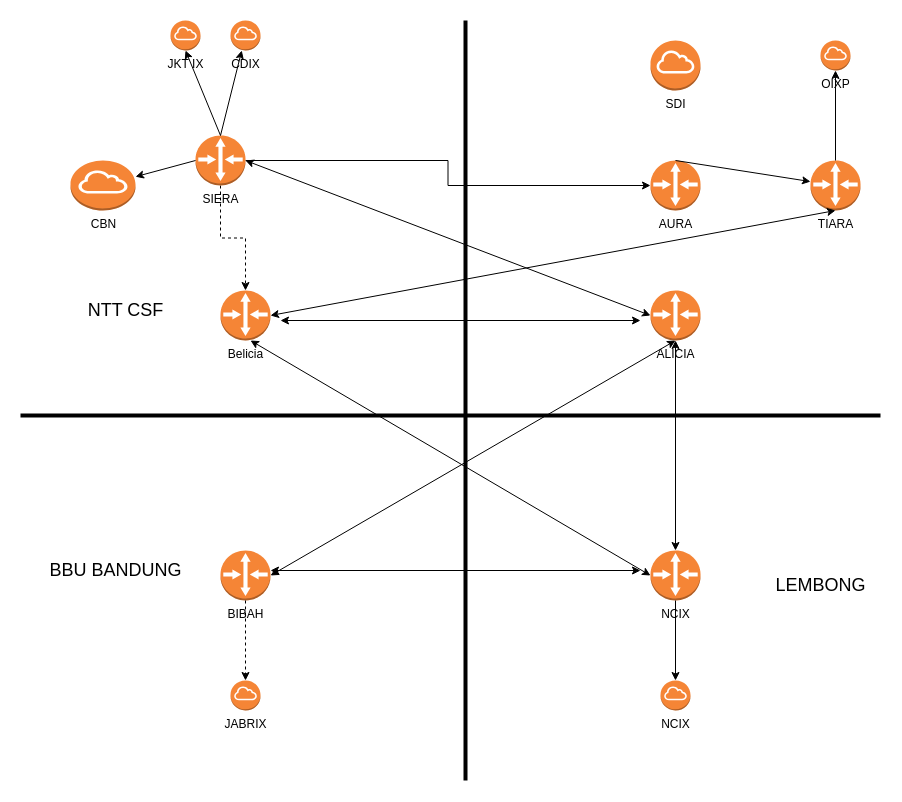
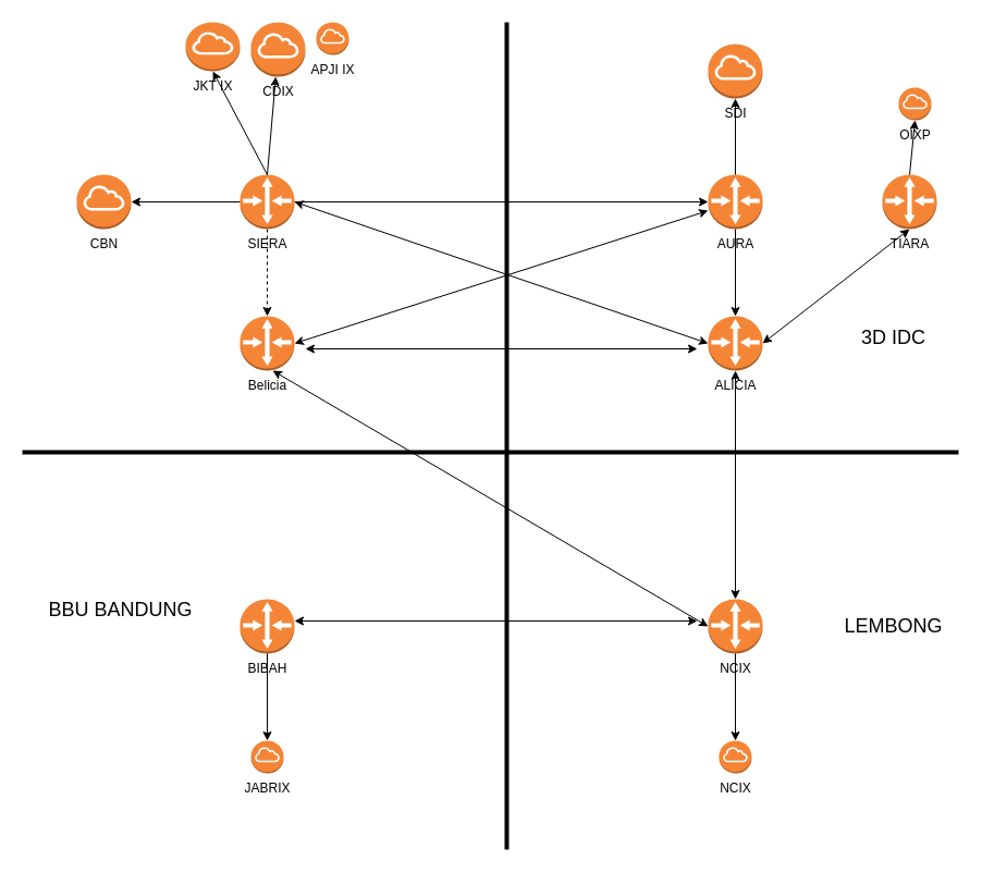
- <mxCell id="24" value="JKT IX" style="outlineConnect=0;dashed=0;verticalLabelPosition=bottom;verticalAlign=top;align=center;html=1;shape=mxgraph.aws3.internet_gateway;fillColor=#F58536;gradientColor=none;" parent="1" vertex="1"><mxGeometry x="170" y="20" width="30" height="30" as="geometry" /></mxCell>
+ <mxCell id="24" value="JKT IX" style="outlineConnect=0;dashed=0;verticalLabelPosition=bottom;verticalAlign=top;align=center;html=1;shape=mxgraph.aws3.internet_gateway;fillColor=#F58536;gradientColor=none;" parent="1" vertex="1"><mxGeometry x="170" y="20" width="50" height="45" as="geometry" /></mxCell>
- <mxCell id="25" value="CDIX" style="outlineConnect=0;dashed=0;verticalLabelPosition=bottom;verticalAlign=top;align=center;html=1;shape=mxgraph.aws3.internet_gateway;fillColor=#F58536;gradientColor=none;" parent="1" vertex="1"><mxGeometry x="230" y="20" width="30" height="30" as="geometry" /></mxCell>
+ <mxCell id="25" value="CDIX" style="outlineConnect=0;dashed=0;verticalLabelPosition=bottom;verticalAlign=top;align=center;html=1;shape=mxgraph.aws3.internet_gateway;fillColor=#F58536;gradientColor=none;" parent="1" vertex="1"><mxGeometry x="230" y="20" width="50" height="50" as="geometry" /></mxCell>
+ <mxCell id="26" value="APJI IX" style="outlineConnect=0;dashed=0;verticalLabelPosition=bottom;verticalAlign=top;align=center;html=1;shape=mxgraph.aws3.internet_gateway;fillColor=#F58536;gradientColor=none;" parent="1" vertex="1"><mxGeometry x="290" y="20" width="30" height="30" as="geometry" /></mxCell>
- <mxCell id="28" value="OIXP" style="outlineConnect=0;dashed=0;verticalLabelPosition=bottom;verticalAlign=top;align=center;html=1;shape=mxgraph.aws3.internet_gateway;fillColor=#F58536;gradientColor=none;" parent="1" vertex="1"><mxGeometry x="820" y="40" width="30" height="30" as="geometry" /></mxCell>
+ <mxCell id="28" value="OIXP" style="outlineConnect=0;dashed=0;verticalLabelPosition=bottom;verticalAlign=top;align=center;html=1;shape=mxgraph.aws3.internet_gateway;fillColor=#F58536;gradientColor=none;" parent="1" vertex="1"><mxGeometry x="825" y="80" width="30" height="30" as="geometry" /></mxCell>
- <mxCell id="4" value="SIERA" style="outlineConnect=0;dashed=0;verticalLabelPosition=bottom;verticalAlign=top;align=center;html=1;shape=mxgraph.aws3.router;fillColor=#F58536;gradientColor=none;" parent="1" vertex="1"><mxGeometry x="195" y="135" width="50" height="50" as="geometry" /></mxCell>
+ <mxCell id="4" value="SIERA" style="outlineConnect=0;dashed=0;verticalLabelPosition=bottom;verticalAlign=top;align=center;html=1;shape=mxgraph.aws3.router;fillColor=#F58536;gradientColor=none;" parent="1" vertex="1"><mxGeometry x="220" y="160" width="50" height="50" as="geometry" /></mxCell>
- <mxCell id="34" value="" style="endArrow=classic;html=1;rounded=0;exitX=0.5;exitY=0;exitDx=0;exitDy=0;exitPerimeter=0;" parent="1" source="9" target="17" edge="1"><mxGeometry width="50" height="50" relative="1" as="geometry"><mxPoint x="260" y="225" as="sourcePoint" /><mxPoint x="160" y="225" as="targetPoint" /></mxGeometry></mxCell>
+ <mxCell id="34" value="" style="endArrow=classic;html=1;rounded=0;exitX=0.5;exitY=0;exitDx=0;exitDy=0;exitPerimeter=0;entryX=0.5;entryY=1;entryDx=0;entryDy=0;entryPerimeter=0;" parent="1" source="9" target="27" edge="1"><mxGeometry width="50" height="50" relative="1" as="geometry"><mxPoint x="260" y="225" as="sourcePoint" /><mxPoint x="160" y="225" as="targetPoint" /></mxGeometry></mxCell>
- <mxCell id="23" value="CBN" style="outlineConnect=0;dashed=0;verticalLabelPosition=bottom;verticalAlign=top;align=center;html=1;shape=mxgraph.aws3.internet_gateway;fillColor=#F58536;gradientColor=none;" parent="1" vertex="1"><mxGeometry x="70" y="160" width="65" height="50" as="geometry" /></mxCell>
+ <mxCell id="23" value="CBN" style="outlineConnect=0;dashed=0;verticalLabelPosition=bottom;verticalAlign=top;align=center;html=1;shape=mxgraph.aws3.internet_gateway;fillColor=#F58536;gradientColor=none;" parent="1" vertex="1"><mxGeometry x="70" y="160" width="50" height="50" as="geometry" /></mxCell>
+ <mxCell id="8" value="" style="edgeStyle=orthogonalEdgeStyle;rounded=0;orthogonalLoop=1;jettySize=auto;html=1;" parent="1" source="9" target="10" edge="1"><mxGeometry relative="1" as="geometry" /></mxCell>
+ <mxCell id="12" value="" style="endArrow=classic;startArrow=classic;html=1;rounded=0;exitX=1;exitY=0.5;exitDx=0;exitDy=0;exitPerimeter=0;" parent="1" source="6" target="9" edge="1"><mxGeometry width="50" height="50" relative="1" as="geometry"><mxPoint x="370" y="330" as="sourcePoint" /><mxPoint x="420" y="280" as="targetPoint" /></mxGeometry></mxCell>
- <mxCell id="21" value="" style="endArrow=classic;startArrow=classic;html=1;rounded=0;exitX=1;exitY=0.5;exitDx=0;exitDy=0;exitPerimeter=0;entryX=0.5;entryY=1;entryDx=0;entryDy=0;entryPerimeter=0;" parent="1" source="6" target="17" edge="1"><mxGeometry width="50" height="50" relative="1" as="geometry"><mxPoint x="500" y="390" as="sourcePoint" /><mxPoint x="550" y="340" as="targetPoint" /></mxGeometry></mxCell>
+ <mxCell id="22" value="" style="endArrow=classic;startArrow=classic;html=1;rounded=0;exitX=1;exitY=0.5;exitDx=0;exitDy=0;exitPerimeter=0;entryX=0.5;entryY=1;entryDx=0;entryDy=0;entryPerimeter=0;" parent="1" source="10" target="17" edge="1"><mxGeometry width="50" height="50" relative="1" as="geometry"><mxPoint x="770" y="510" as="sourcePoint" /><mxPoint x="820" y="460" as="targetPoint" /></mxGeometry></mxCell>
- <mxCell id="38" value="&lt;font style=&quot;font-size: 18px;&quot;&gt;NTT CSF&lt;/font&gt;" style="text;html=1;align=center;verticalAlign=middle;resizable=0;points=[];autosize=1;strokeColor=none;fillColor=none;" parent="1" vertex="1"><mxGeometry x="75" y="290" width="100" height="40" as="geometry" /></mxCell>
+ <mxCell id="39" value="&lt;font style=&quot;font-size: 18px;&quot;&gt;3D IDC&lt;/font&gt;" style="text;html=1;align=center;verticalAlign=middle;resizable=0;points=[];autosize=1;strokeColor=none;fillColor=none;" parent="1" vertex="1"><mxGeometry x="780" y="290" width="80" height="40" as="geometry" /></mxCell>
- <mxCell id="15" value="" style="endArrow=classic;startArrow=classic;html=1;rounded=0;exitX=1;exitY=0.5;exitDx=0;exitDy=0;exitPerimeter=0;entryX=0.5;entryY=1;entryDx=0;entryDy=0;entryPerimeter=0;" parent="1" source="7" target="10" edge="1"><mxGeometry width="50" height="50" relative="1" as="geometry"><mxPoint x="380" y="600" as="sourcePoint" /><mxPoint x="430" y="550" as="targetPoint" /></mxGeometry></mxCell>
- <mxCell id="41" value="&lt;font style=&quot;font-size: 18px;&quot;&gt;BBU BANDUNG&lt;/font&gt;" style="text;html=1;align=center;verticalAlign=middle;resizable=0;points=[];autosize=1;strokeColor=none;fillColor=none;" parent="1" vertex="1"><mxGeometry x="35" y="550" width="160" height="40" as="geometry" /></mxCell>
+ <mxCell id="41" value="&lt;font style=&quot;font-size: 18px;&quot;&gt;BBU BANDUNG&lt;/font&gt;" style="text;html=1;align=center;verticalAlign=middle;resizable=0;points=[];autosize=1;strokeColor=none;fillColor=none;" parent="1" vertex="1"><mxGeometry x="30" y="540" width="160" height="40" as="geometry" /></mxCell>
- <mxCell id="40" value="&lt;font style=&quot;font-size: 18px;&quot;&gt;LEMBONG&lt;/font&gt;" style="text;html=1;align=center;verticalAlign=middle;resizable=0;points=[];autosize=1;strokeColor=none;fillColor=none;" parent="1" vertex="1"><mxGeometry x="765" y="565" width="110" height="40" as="geometry" /></mxCell>
+ <mxCell id="40" value="&lt;font style=&quot;font-size: 18px;&quot;&gt;LEMBONG&lt;/font&gt;" style="text;html=1;align=center;verticalAlign=middle;resizable=0;points=[];autosize=1;strokeColor=none;fillColor=none;" parent="1" vertex="1"><mxGeometry x="765" y="555" width="110" height="40" as="geometry" /></mxCell>
- <mxCell id="36" value="" style="endArrow=classic;html=1;rounded=0;exitX=0.5;exitY=1;exitDx=0;exitDy=0;exitPerimeter=0;entryX=0.5;entryY=0;entryDx=0;entryDy=0;entryPerimeter=0;dashed=1;" parent="1" source="7" target="29" edge="1"><mxGeometry width="50" height="50" relative="1" as="geometry"><mxPoint x="280" y="245" as="sourcePoint" /><mxPoint x="180" y="245" as="targetPoint" /></mxGeometry></mxCell>
+ <mxCell id="36" value="" style="endArrow=classic;html=1;rounded=0;exitX=0.5;exitY=1;exitDx=0;exitDy=0;exitPerimeter=0;entryX=0.5;entryY=0;entryDx=0;entryDy=0;entryPerimeter=0;" parent="1" source="7" target="29" edge="1"><mxGeometry width="50" height="50" relative="1" as="geometry"><mxPoint x="280" y="245" as="sourcePoint" /><mxPoint x="180" y="245" as="targetPoint" /></mxGeometry></mxCell>
